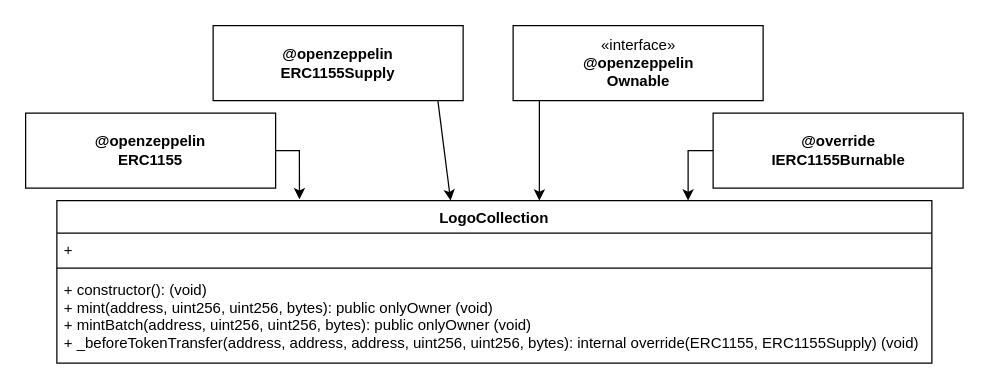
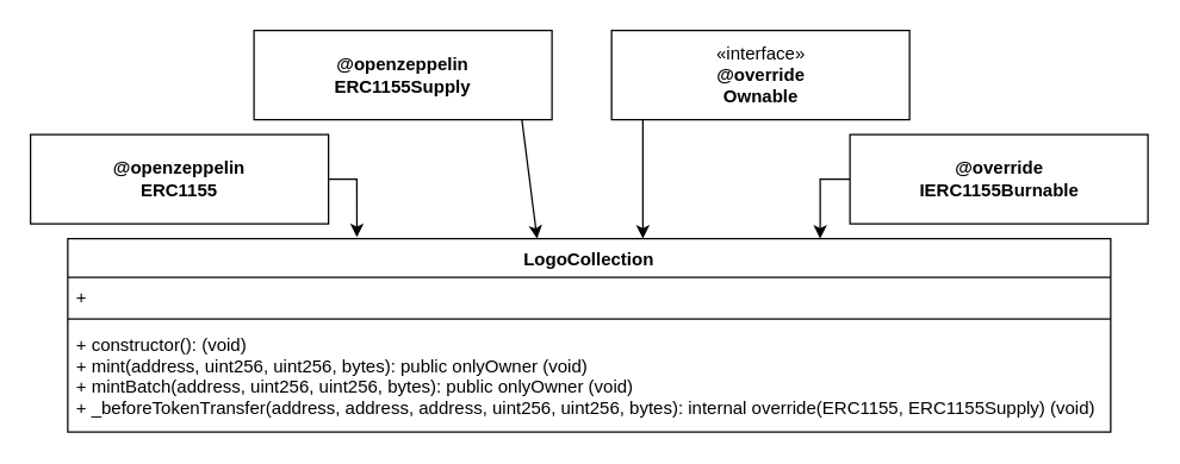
- <mxCell id="7" value="&lt;b style=&quot;border-color: var(--border-color);&quot;&gt;&lt;span style=&quot;font-weight: 400;&quot;&gt;«interface»&lt;/span&gt;&lt;br style=&quot;border-color: var(--border-color); font-weight: 400;&quot;&gt;@openzeppelin&lt;br style=&quot;border-color: var(--border-color);&quot;&gt;Ownable&lt;/b&gt;" style="html=1;fillColor=none;" parent="1" vertex="1"><mxGeometry x="410" y="20" width="200" height="60" as="geometry" /></mxCell>
+ <mxCell id="7" value="&lt;b style=&quot;border-color: var(--border-color);&quot;&gt;&lt;span style=&quot;font-weight: 400;&quot;&gt;«interface»&lt;/span&gt;&lt;br style=&quot;border-color: var(--border-color); font-weight: 400;&quot;&gt;@override&lt;br style=&quot;border-color: var(--border-color);&quot;&gt;Ownable&lt;/b&gt;" style="html=1;fillColor=none;" parent="1" vertex="1"><mxGeometry x="410" y="20" width="200" height="60" as="geometry" /></mxCell>
